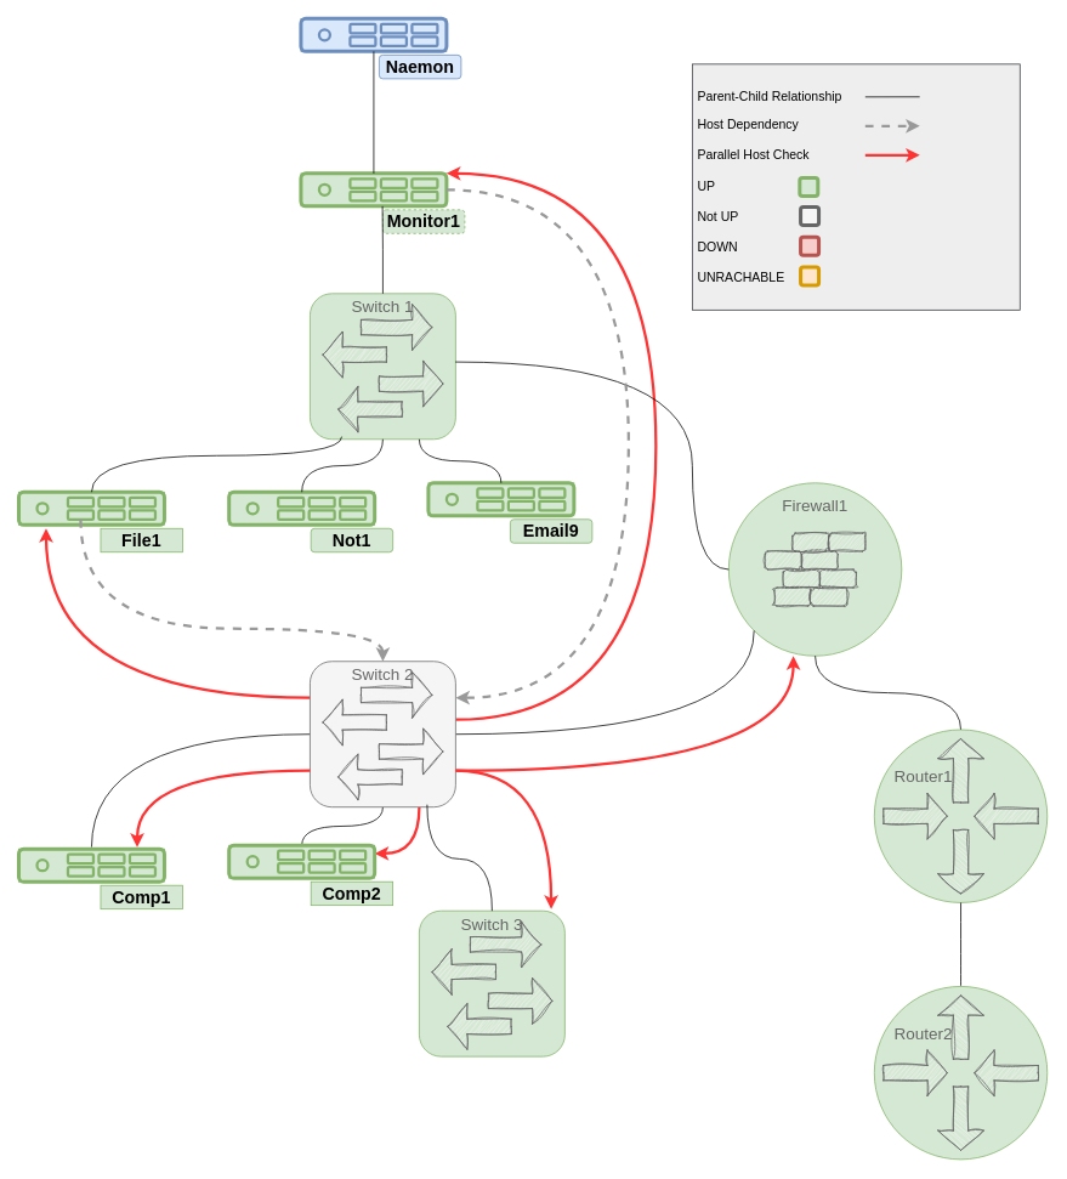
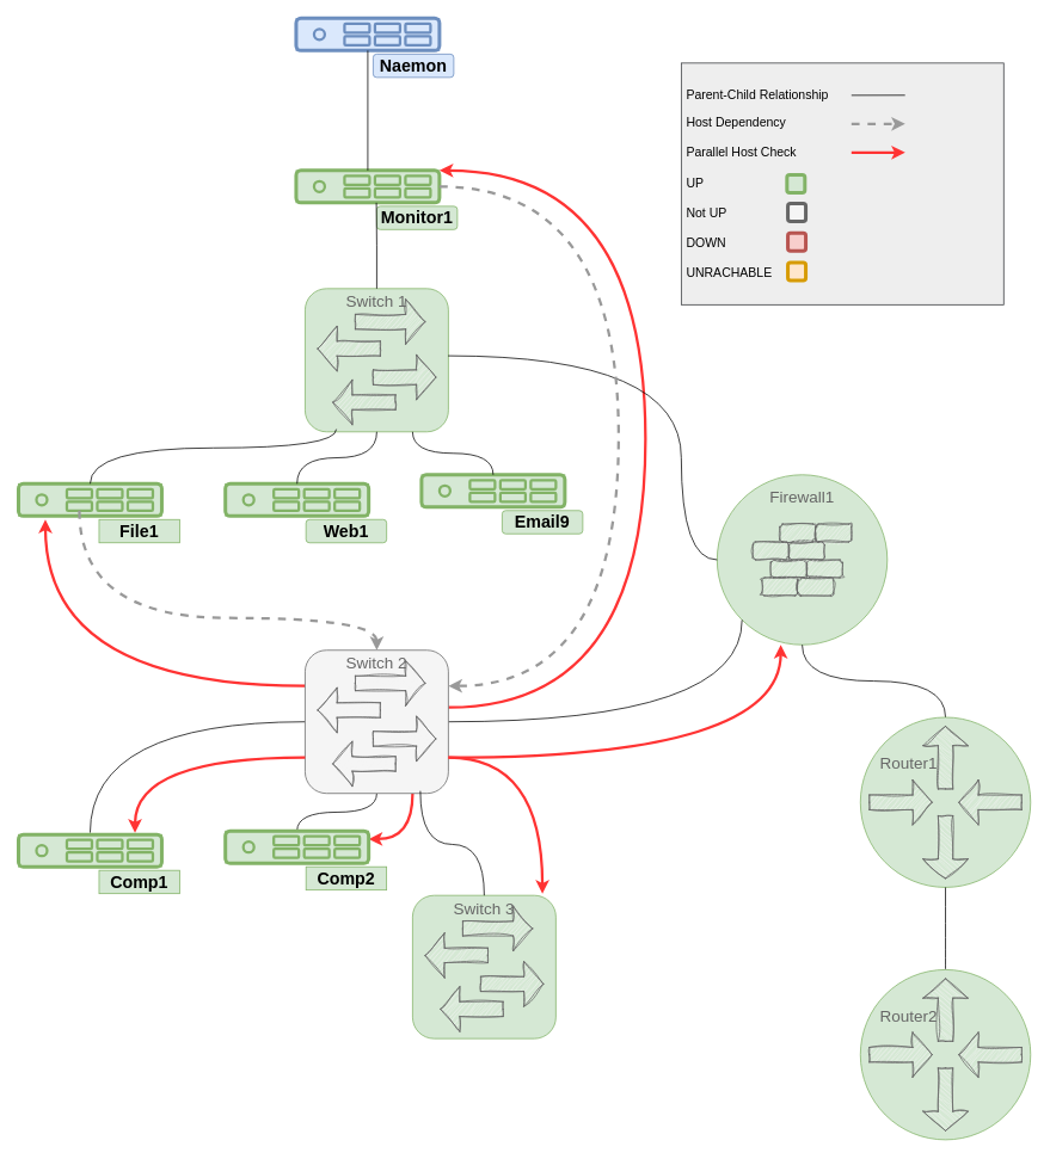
- <mxCell id="22" value="&lt;b&gt;&lt;font style=&quot;font-size: 19px;&quot;&gt;Monitor1&lt;/font&gt;&lt;/b&gt;" style="rounded=1;whiteSpace=wrap;html=1;fillColor=#d5e8d4;strokeColor=#82b366;fontSize=20;dashed=1;" vertex="1" parent="12"><mxGeometry x="90" y="40" width="90" height="26" as="geometry" /></mxCell>
+ <mxCell id="22" value="&lt;b&gt;&lt;font style=&quot;font-size: 19px;&quot;&gt;Monitor1&lt;/font&gt;&lt;/b&gt;" style="rounded=1;whiteSpace=wrap;html=1;fillColor=#d5e8d4;strokeColor=#82b366;fontSize=20;" vertex="1" parent="12"><mxGeometry x="90" y="40" width="90" height="26" as="geometry" /></mxCell>
- <mxCell id="49" value="&lt;b&gt;&lt;font style=&quot;font-size: 19px;&quot;&gt;Not1&lt;/font&gt;&lt;/b&gt;" style="rounded=1;whiteSpace=wrap;html=1;fillColor=#d5e8d4;strokeColor=#82b366;fontSize=20;" vertex="1" parent="39"><mxGeometry x="90" y="40" width="90" height="26" as="geometry" /></mxCell>
+ <mxCell id="49" value="&lt;b&gt;&lt;font style=&quot;font-size: 19px;&quot;&gt;Web1&lt;/font&gt;&lt;/b&gt;" style="rounded=1;whiteSpace=wrap;html=1;fillColor=#d5e8d4;strokeColor=#82b366;fontSize=20;" vertex="1" parent="39"><mxGeometry x="90" y="40" width="90" height="26" as="geometry" /></mxCell>
